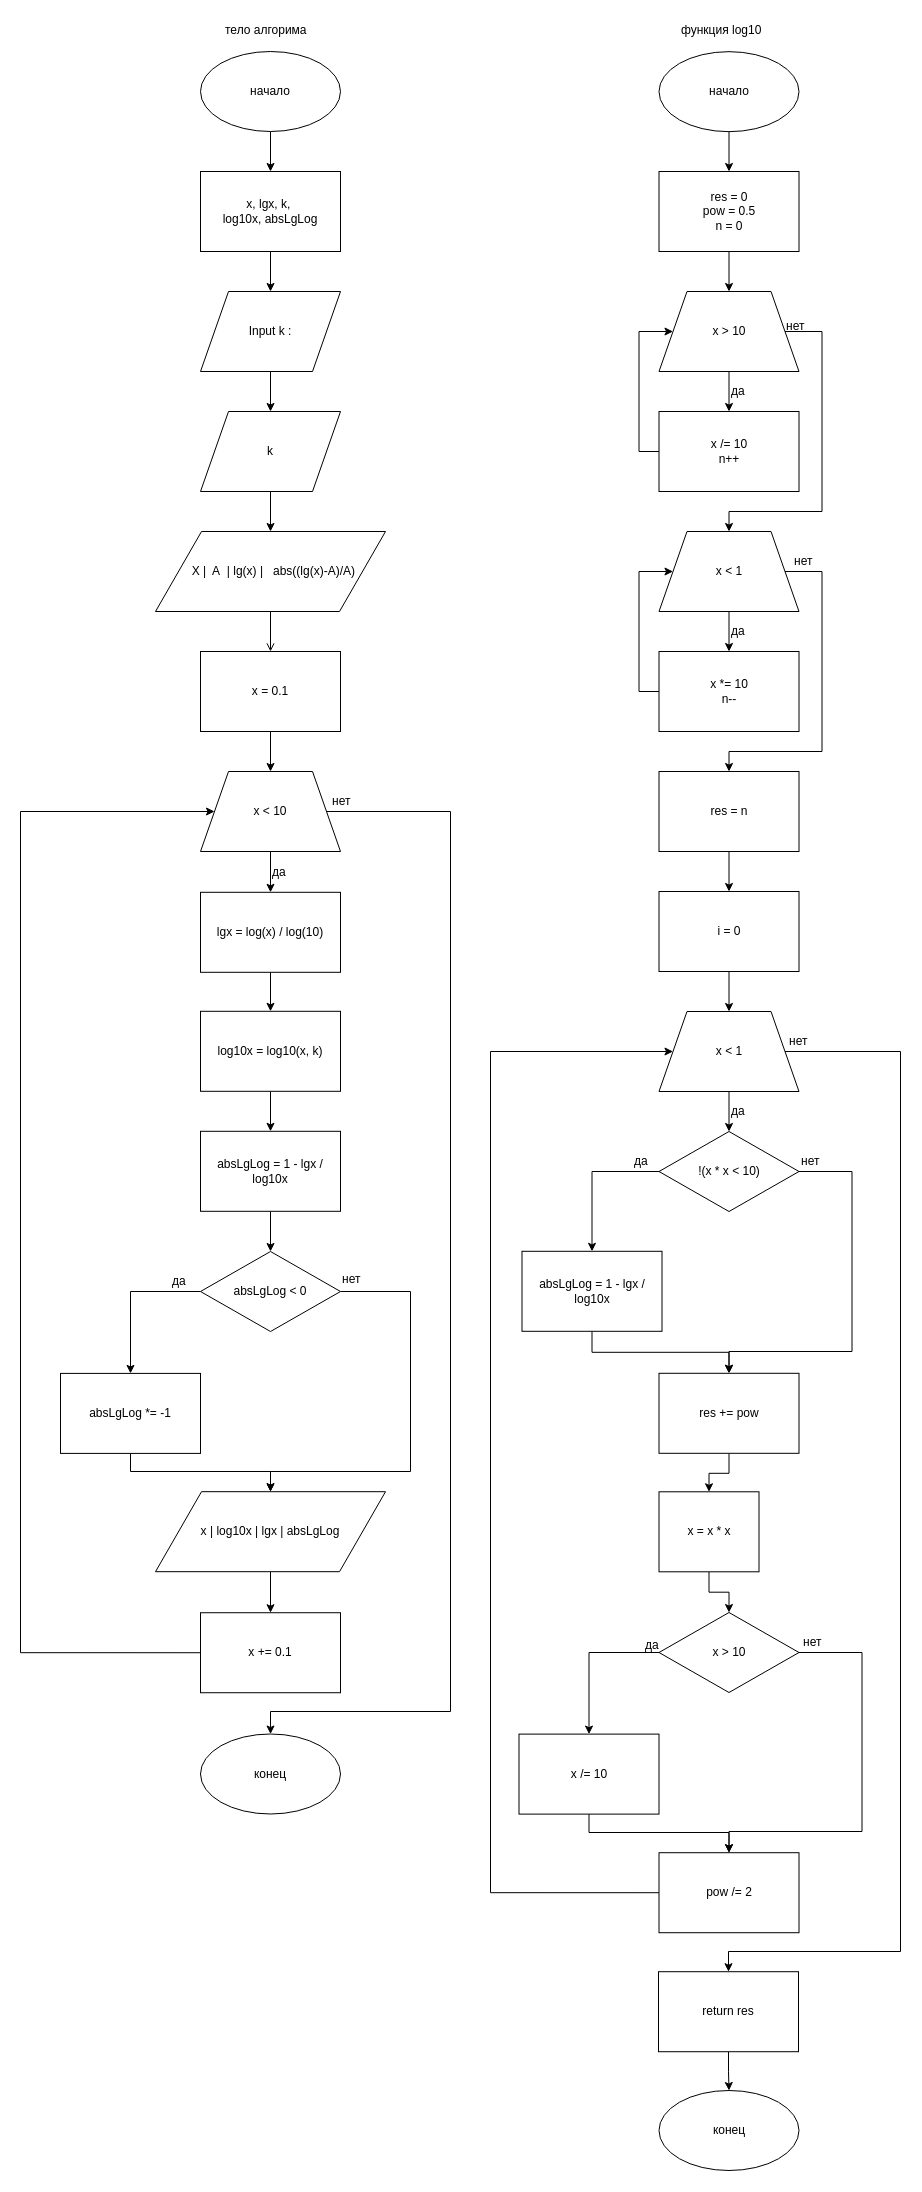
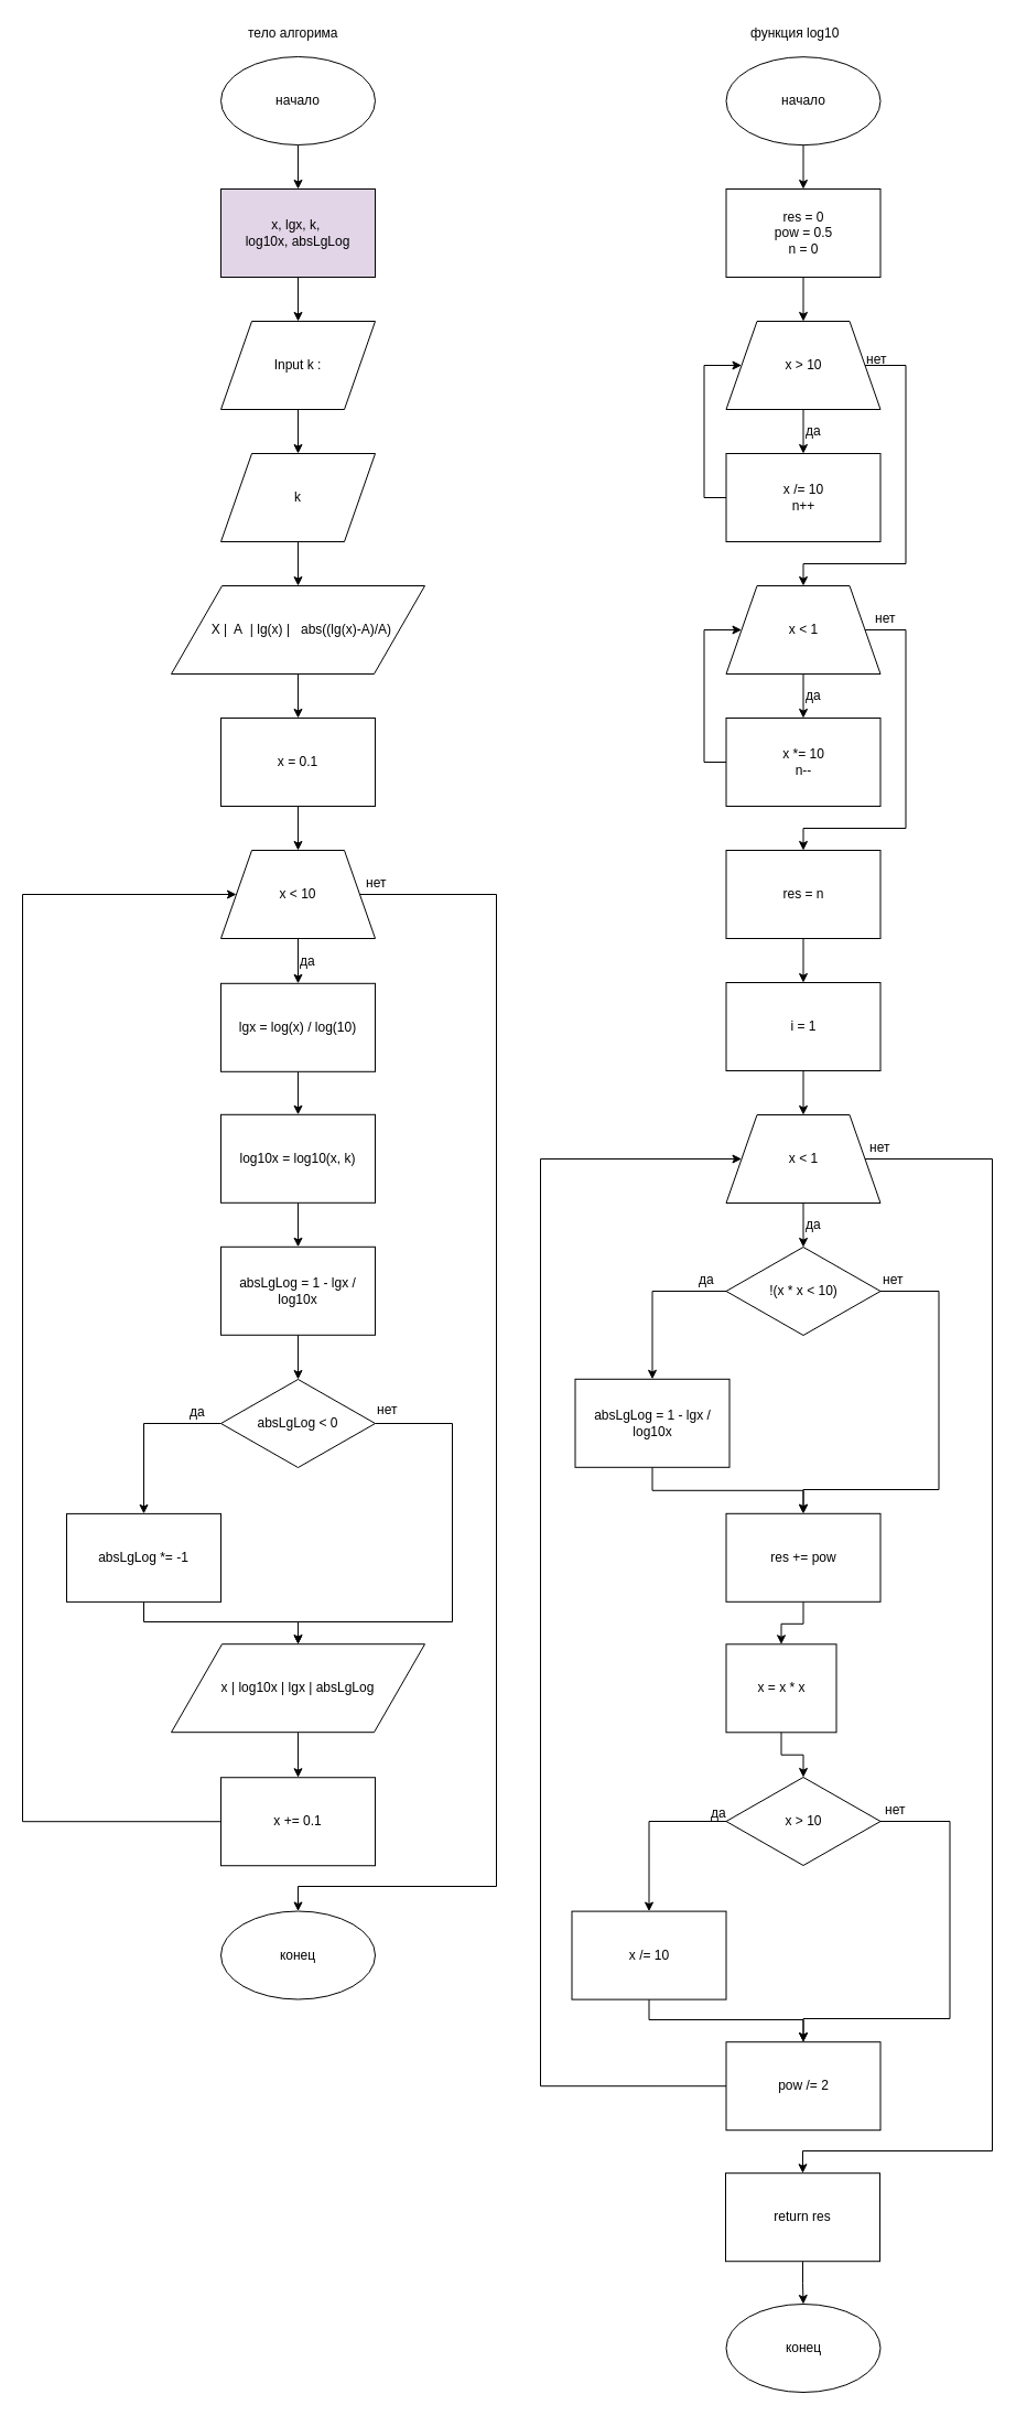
- <mxCell id="6" value="x, lgx, k,&amp;nbsp;&lt;br&gt;log10x, absLgLog" style="rounded=0;whiteSpace=wrap;html=1;" vertex="1" parent="1"><mxGeometry x="200" y="171" width="140" height="80" as="geometry" /></mxCell>
+ <mxCell id="6" value="x, lgx, k,&amp;nbsp;&lt;br&gt;log10x, absLgLog" style="rounded=0;whiteSpace=wrap;html=1;fillColor=#e1d5e7;" vertex="1" parent="1"><mxGeometry x="200" y="171" width="140" height="80" as="geometry" /></mxCell>
- <mxCell id="11" style="edgeStyle=orthogonalEdgeStyle;rounded=0;orthogonalLoop=1;jettySize=auto;html=1;exitX=0.5;exitY=1;exitDx=0;exitDy=0;entryX=0.5;entryY=0;entryDx=0;entryDy=0;endArrow=open;" edge="1" parent="1" source="12" target="17"><mxGeometry relative="1" as="geometry" /></mxCell>
+ <mxCell id="11" style="edgeStyle=orthogonalEdgeStyle;rounded=0;orthogonalLoop=1;jettySize=auto;html=1;exitX=0.5;exitY=1;exitDx=0;exitDy=0;entryX=0.5;entryY=0;entryDx=0;entryDy=0;" edge="1" parent="1" source="12" target="17"><mxGeometry relative="1" as="geometry" /></mxCell>
- <mxCell id="63" value="i = 0" style="rounded=0;whiteSpace=wrap;html=1;" vertex="1" parent="1"><mxGeometry x="658.5" y="891" width="140" height="80" as="geometry" /></mxCell>
+ <mxCell id="63" value="i = 1" style="rounded=0;whiteSpace=wrap;html=1;" vertex="1" parent="1"><mxGeometry x="658.5" y="891" width="140" height="80" as="geometry" /></mxCell>
